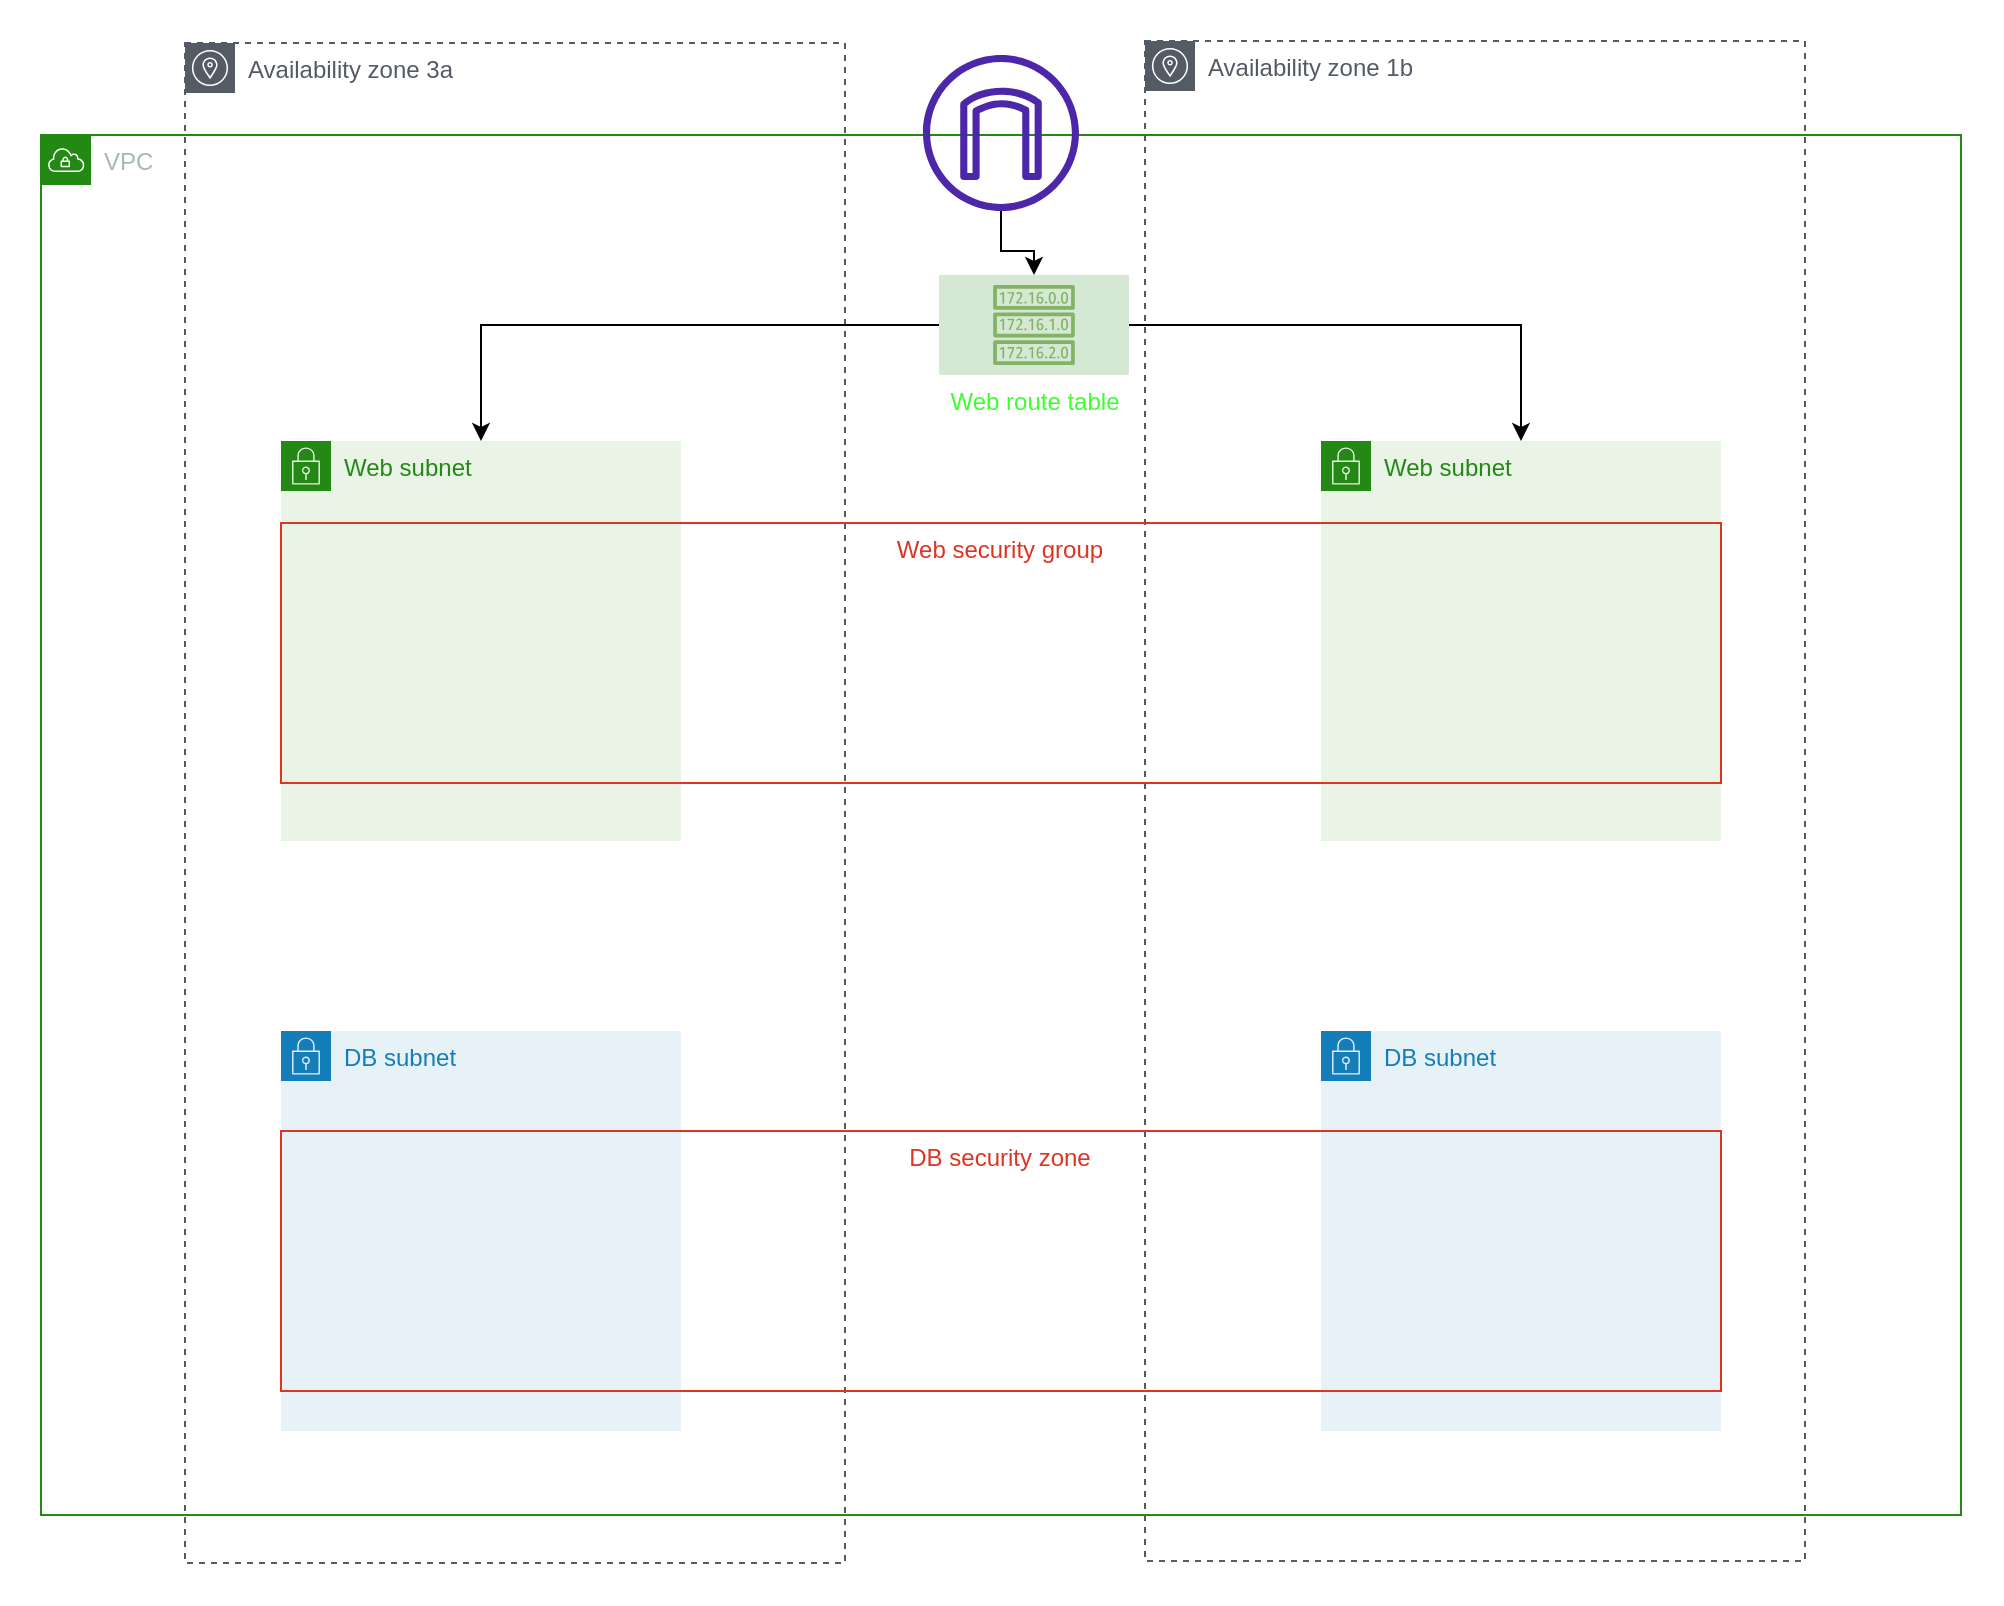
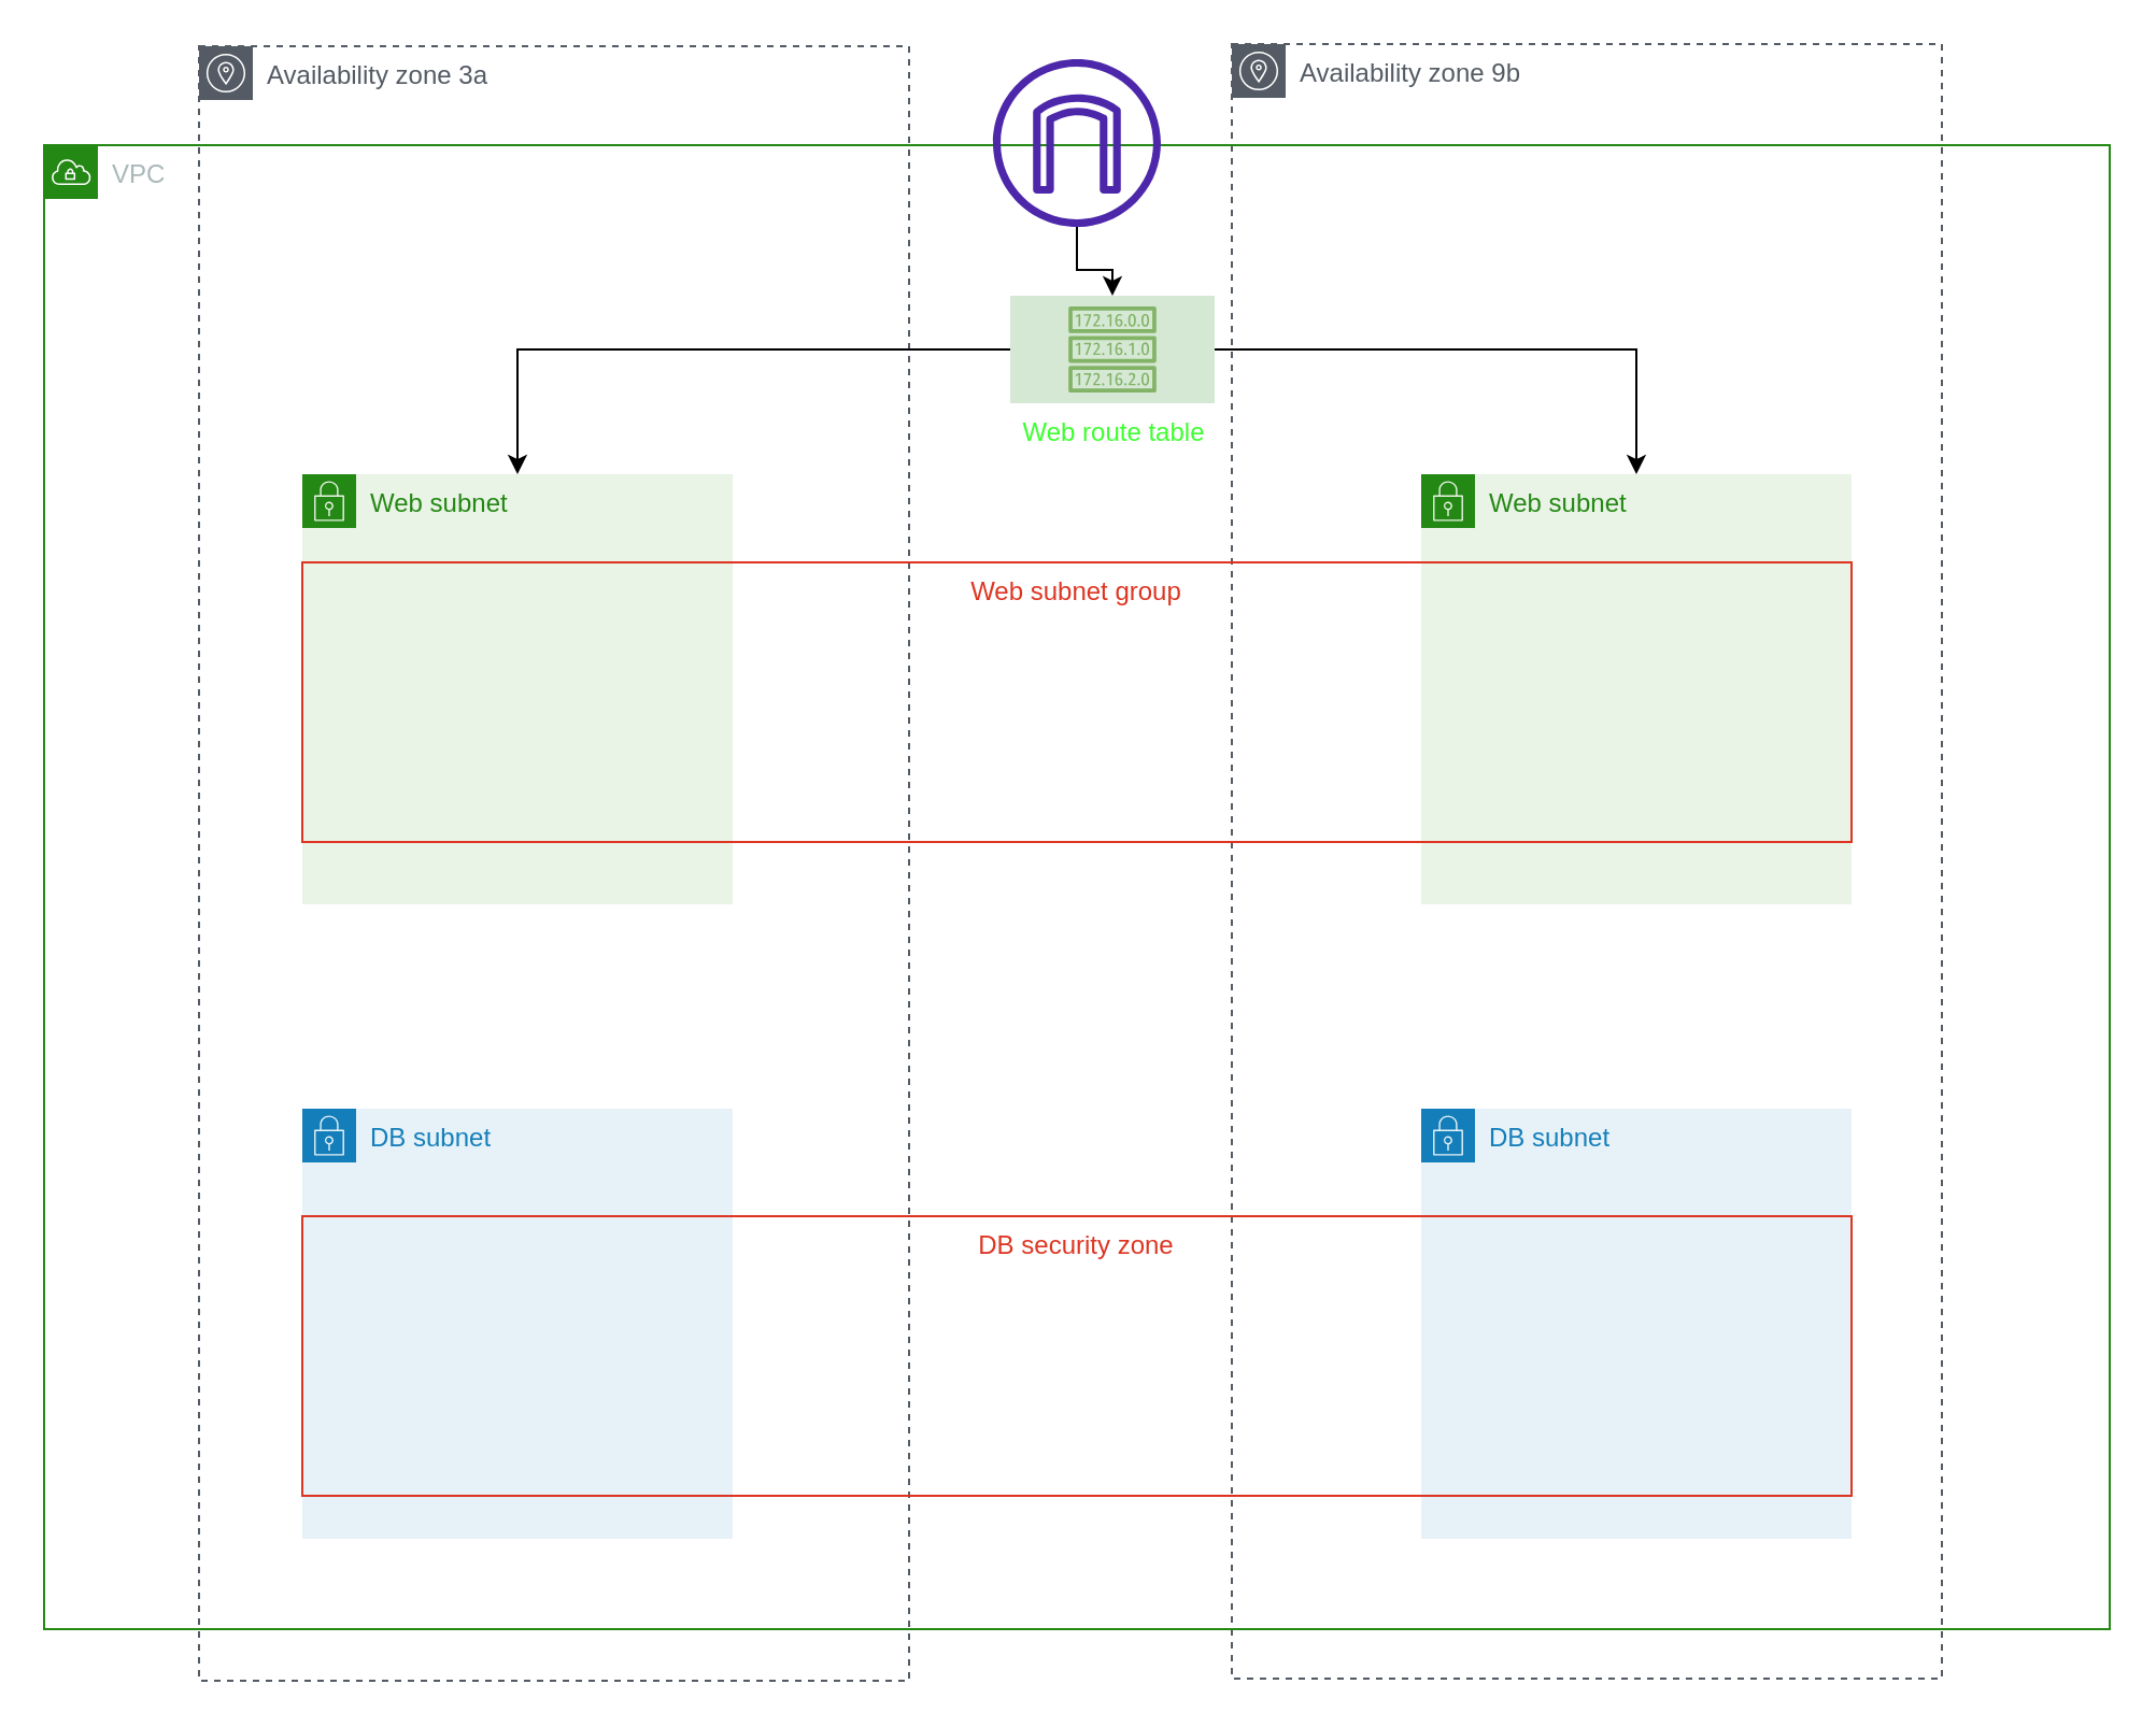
- <mxCell id="3" value="Availability zone 1b" style="sketch=0;outlineConnect=0;gradientColor=none;html=1;whiteSpace=wrap;fontSize=12;fontStyle=0;shape=mxgraph.aws4.group;grIcon=mxgraph.aws4.group_availability_zone;strokeColor=#545B64;fillColor=none;verticalAlign=top;align=left;spacingLeft=30;fontColor=#545B64;dashed=1;" vertex="1" parent="1"><mxGeometry x="572" y="20" width="330" height="760" as="geometry" /></mxCell>
+ <mxCell id="3" value="Availability zone 9b" style="sketch=0;outlineConnect=0;gradientColor=none;html=1;whiteSpace=wrap;fontSize=12;fontStyle=0;shape=mxgraph.aws4.group;grIcon=mxgraph.aws4.group_availability_zone;strokeColor=#545B64;fillColor=none;verticalAlign=top;align=left;spacingLeft=30;fontColor=#545B64;dashed=1;" vertex="1" parent="1"><mxGeometry x="572" y="20" width="330" height="760" as="geometry" /></mxCell>
- <mxCell id="13" value="Web security group" style="fillColor=none;strokeColor=#DD3522;verticalAlign=top;fontStyle=0;fontColor=#DD3522;whiteSpace=wrap;html=1;" vertex="1" parent="1"><mxGeometry x="140" y="261" width="720" height="130" as="geometry" /></mxCell>
+ <mxCell id="13" value="Web subnet group" style="fillColor=none;strokeColor=#DD3522;verticalAlign=top;fontStyle=0;fontColor=#DD3522;whiteSpace=wrap;html=1;" vertex="1" parent="1"><mxGeometry x="140" y="261" width="720" height="130" as="geometry" /></mxCell>
